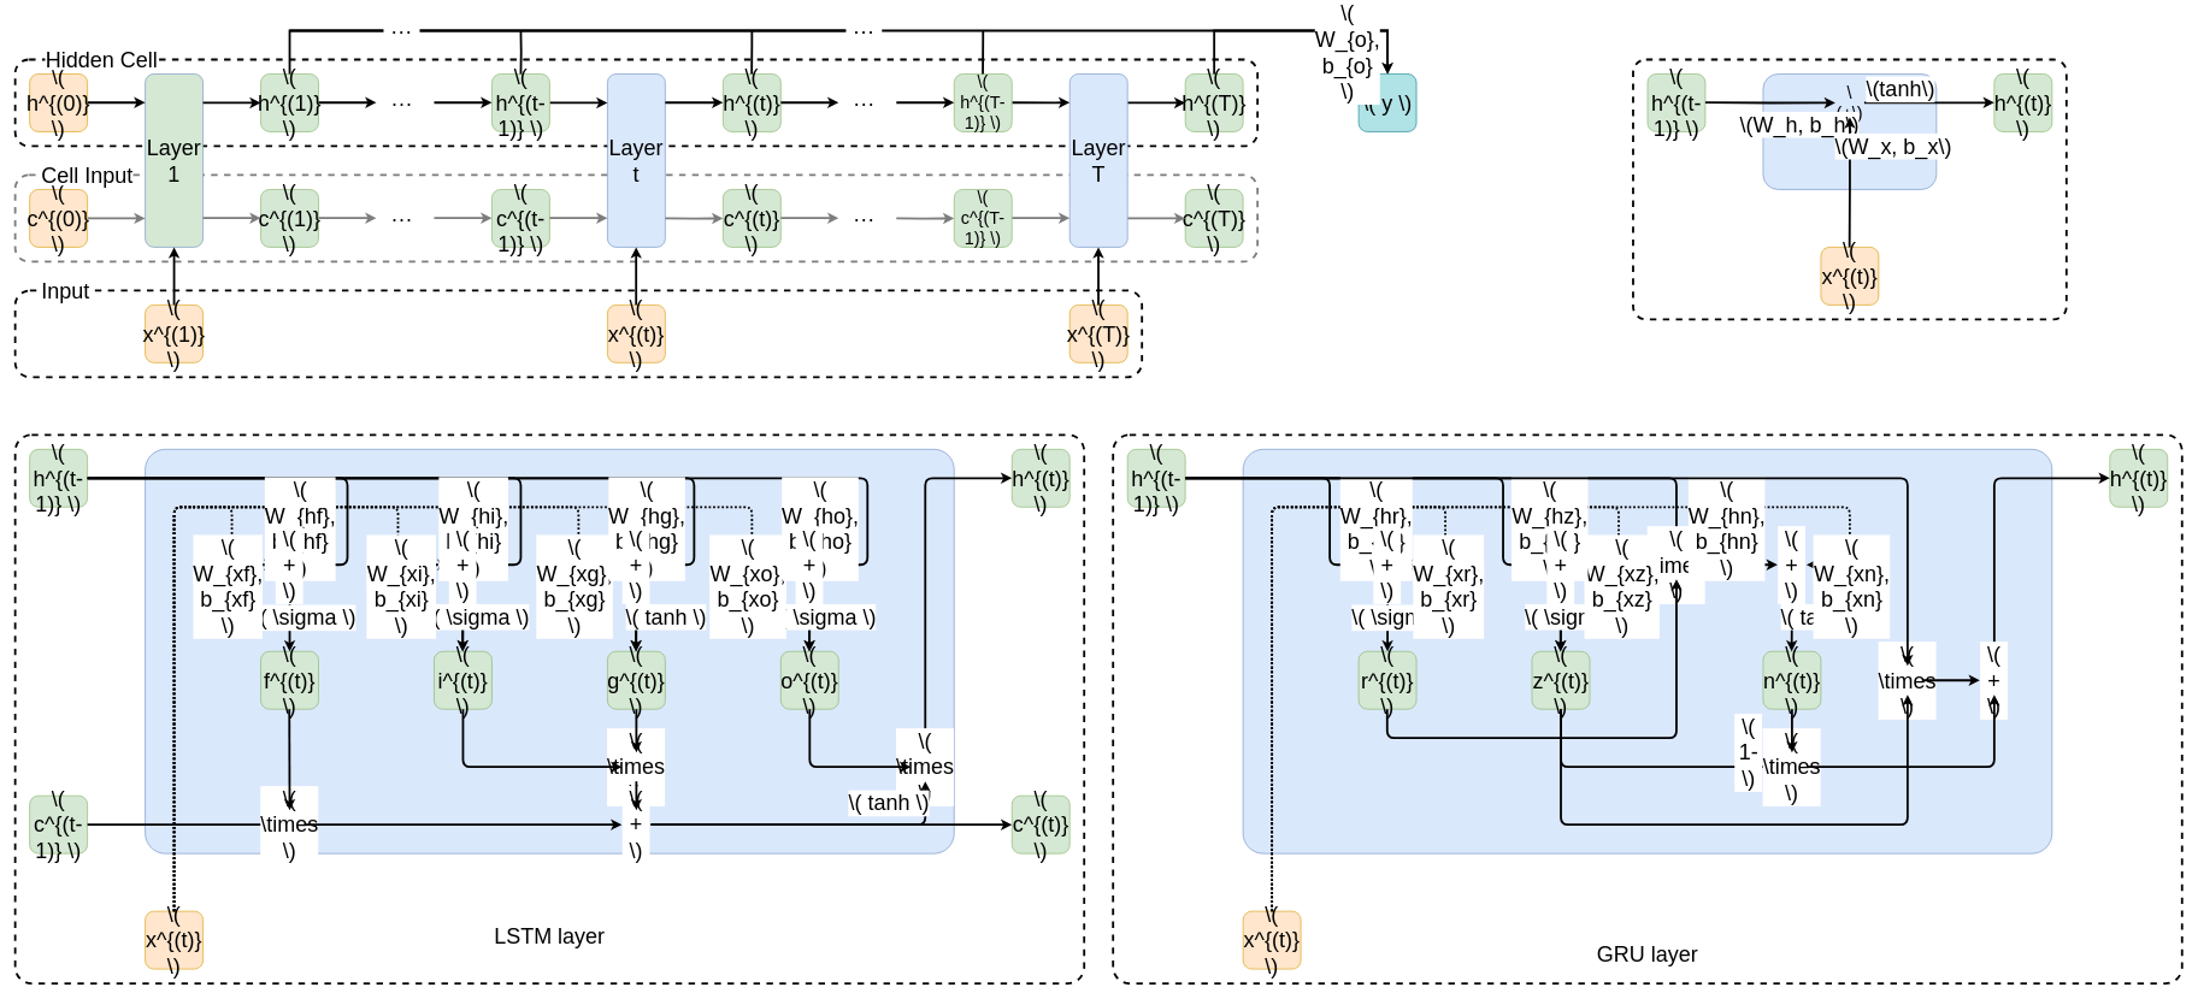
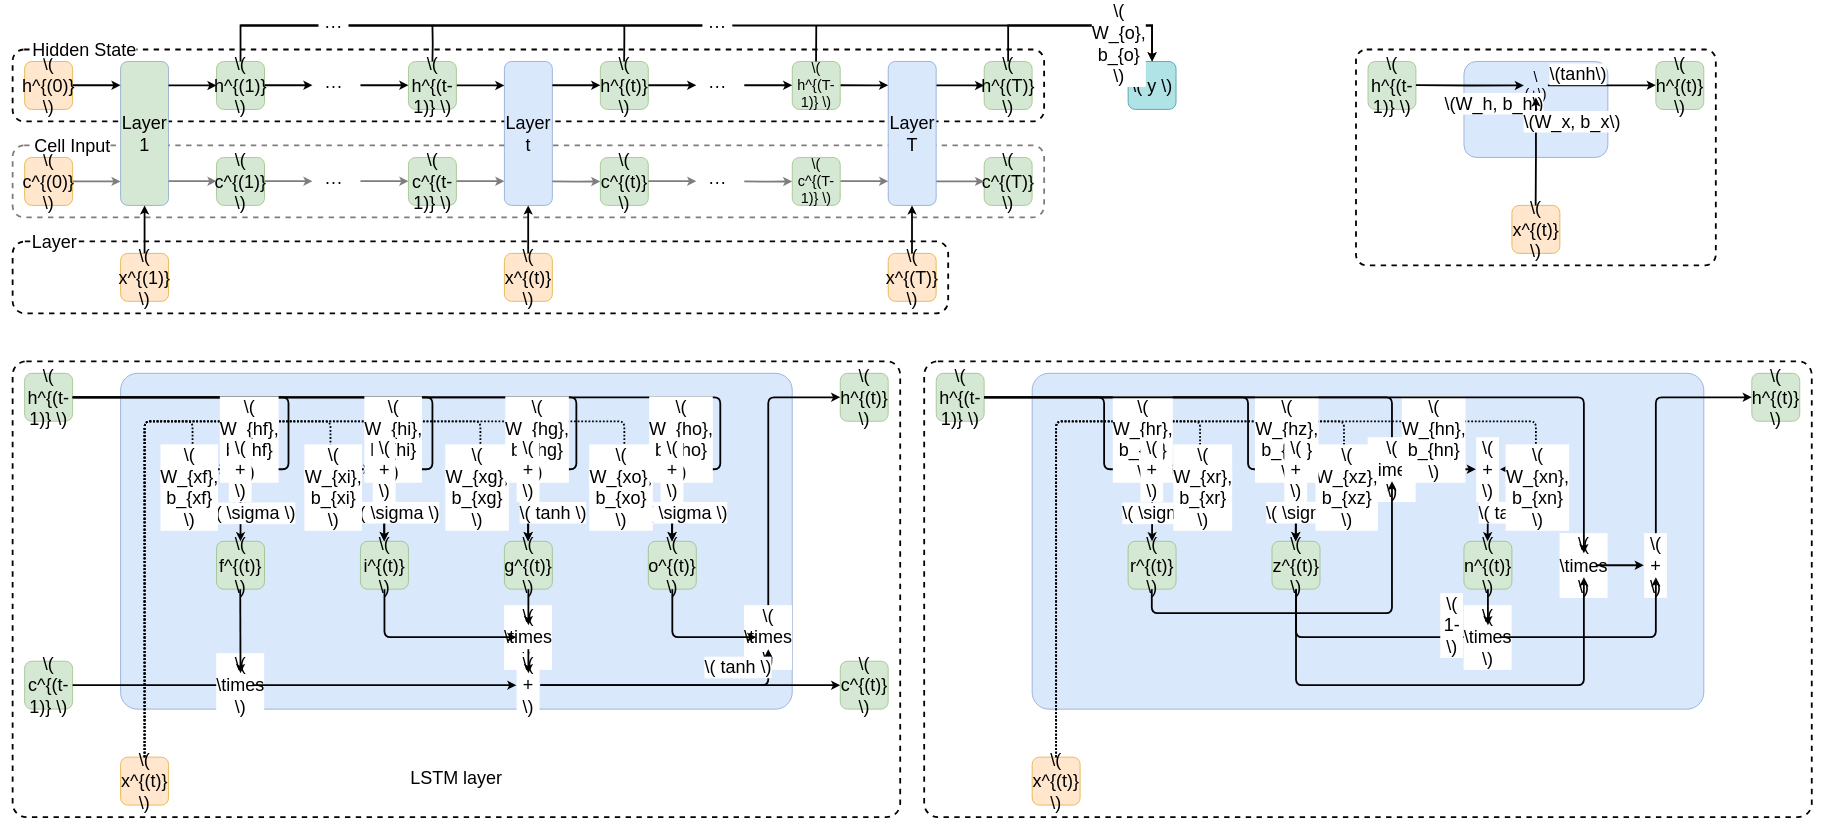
- <mxCell id="56" value="&lt;span style=&quot;background-color: rgb(255, 255, 255);&quot;&gt;&lt;font style=&quot;font-size: 30px;&quot;&gt;Hidden Cell&lt;/font&gt;&lt;/span&gt;" style="rounded=0;whiteSpace=wrap;html=1;dashed=1;fontSize=20;strokeColor=none;strokeWidth=3;fillColor=none;" parent="1" vertex="1"><mxGeometry x="40" y="60" width="200" height="40" as="geometry" /></mxCell>
+ <mxCell id="56" value="&lt;span style=&quot;background-color: rgb(255, 255, 255);&quot;&gt;&lt;font style=&quot;font-size: 30px;&quot;&gt;Hidden State&lt;/font&gt;&lt;/span&gt;" style="rounded=0;whiteSpace=wrap;html=1;dashed=1;fontSize=20;strokeColor=none;strokeWidth=3;fillColor=none;" parent="1" vertex="1"><mxGeometry x="40" y="60" width="200" height="40" as="geometry" /></mxCell>
- <mxCell id="58" value="&lt;span style=&quot;background-color: rgb(255, 255, 255);&quot;&gt;&lt;font style=&quot;font-size: 30px;&quot;&gt;Input&lt;/font&gt;&lt;/span&gt;" style="rounded=0;whiteSpace=wrap;html=1;dashed=1;fontSize=20;strokeColor=none;strokeWidth=3;fillColor=none;" parent="1" vertex="1"><mxGeometry x="40" y="380" width="100" height="40" as="geometry" /></mxCell>
+ <mxCell id="58" value="&lt;span style=&quot;background-color: rgb(255, 255, 255);&quot;&gt;&lt;font style=&quot;font-size: 30px;&quot;&gt;Layer&lt;/font&gt;&lt;/span&gt;" style="rounded=0;whiteSpace=wrap;html=1;dashed=1;fontSize=20;strokeColor=none;strokeWidth=3;fillColor=none;" parent="1" vertex="1"><mxGeometry x="40" y="380" width="100" height="40" as="geometry" /></mxCell>
- <mxCell id="168" value="&lt;font style=&quot;font-size: 30px;&quot;&gt;GRU layer&lt;/font&gt;" style="rounded=0;whiteSpace=wrap;html=1;dashed=1;labelBackgroundColor=#FFFFFF;fontSize=20;strokeColor=none;strokeWidth=3;fillColor=none;" parent="1" vertex="1"><mxGeometry x="2155" y="1290" width="250" height="60" as="geometry" /></mxCell>
